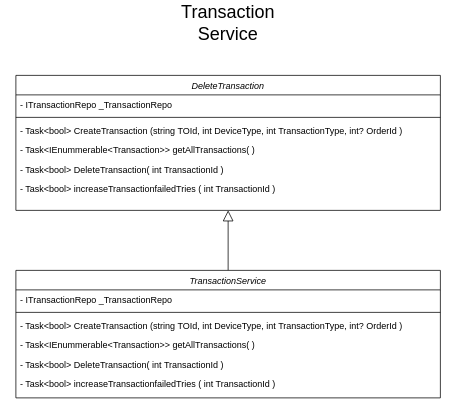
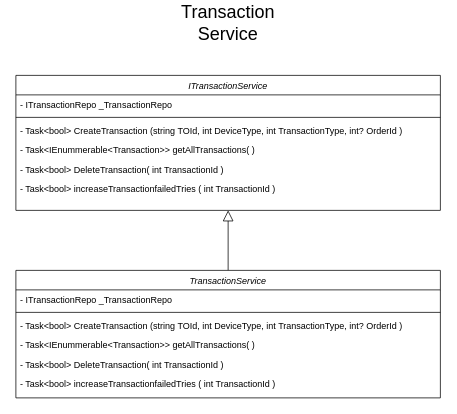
- <mxCell id="3" value="DeleteTransaction" style="swimlane;fontStyle=2;align=center;verticalAlign=top;childLayout=stackLayout;horizontal=1;startSize=26;horizontalStack=0;resizeParent=1;resizeLast=0;collapsible=1;marginBottom=0;rounded=0;shadow=0;strokeWidth=1;" vertex="1" parent="1"><mxGeometry x="20.5" y="100" width="566" height="180" as="geometry"><mxRectangle x="230" y="140" width="160" height="26" as="alternateBounds" /></mxGeometry></mxCell>
+ <mxCell id="3" value="ITransactionService" style="swimlane;fontStyle=2;align=center;verticalAlign=top;childLayout=stackLayout;horizontal=1;startSize=26;horizontalStack=0;resizeParent=1;resizeLast=0;collapsible=1;marginBottom=0;rounded=0;shadow=0;strokeWidth=1;" vertex="1" parent="1"><mxGeometry x="20.5" y="100" width="566" height="180" as="geometry"><mxRectangle x="230" y="140" width="160" height="26" as="alternateBounds" /></mxGeometry></mxCell>
